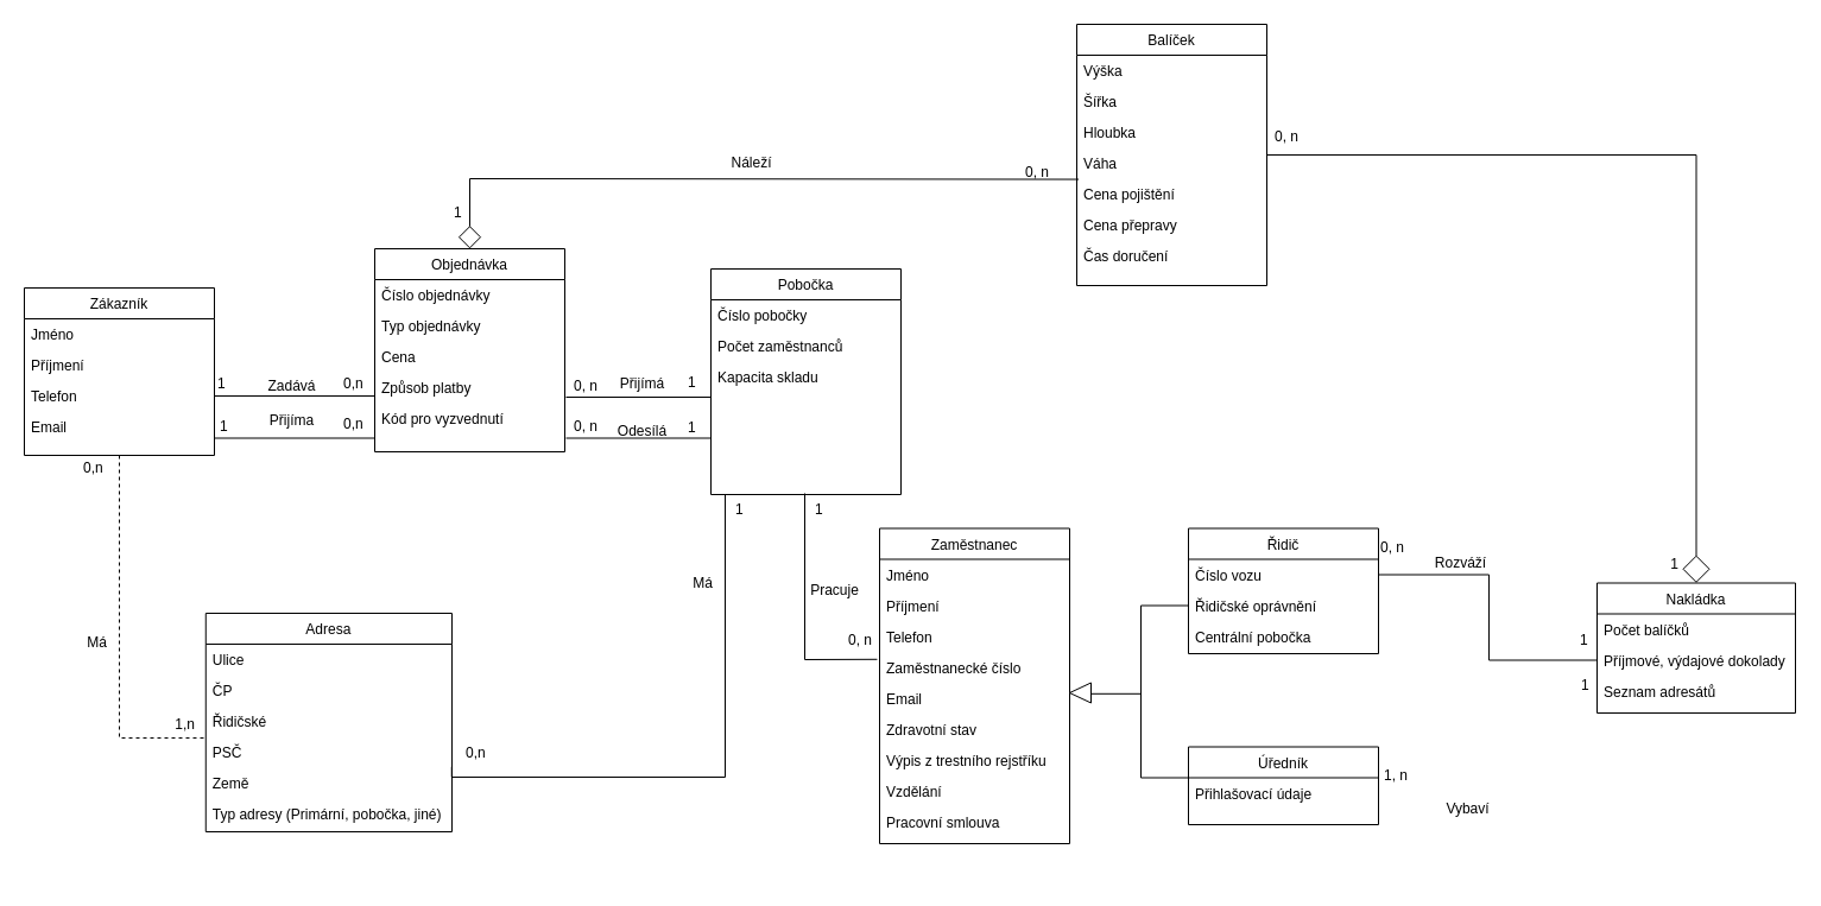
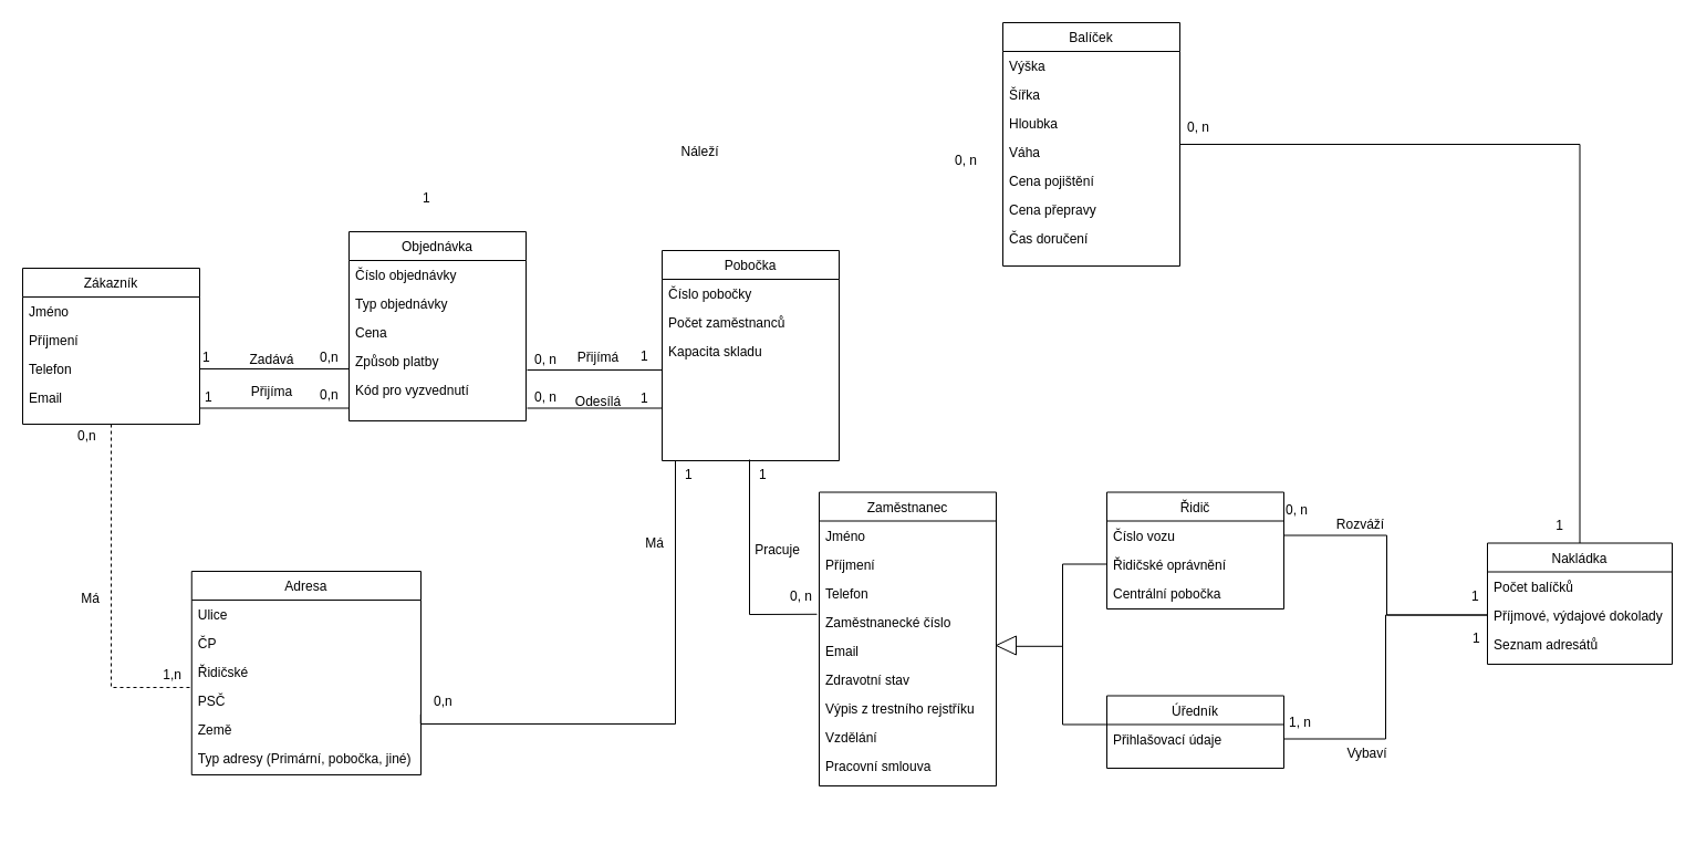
- <mxCell id="81" value="" style="endArrow=none;html=1;rounded=0;exitX=0.5;exitY=0;exitDx=0;exitDy=0;endFill=0;endSize=6;startArrow=diamond;startFill=0;startSize=17;entryX=0.01;entryY=0.021;entryDx=0;entryDy=0;entryPerimeter=0;" parent="1" source="71" target="23" edge="1"><mxGeometry width="50" height="50" relative="1" as="geometry"><mxPoint x="833" y="290" as="sourcePoint" /><mxPoint x="900" y="150" as="targetPoint" /><Array as="points"><mxPoint x="395" y="150" /></Array></mxGeometry></mxCell>
- <mxCell id="17" style="edgeStyle=orthogonalEdgeStyle;rounded=0;jumpSize=6;orthogonalLoop=1;jettySize=auto;html=1;strokeWidth=1;startArrow=none;startFill=0;endArrow=diamond;endFill=0;startSize=17;endSize=21;" parent="1" source="18" target="64" edge="1"><mxGeometry relative="1" as="geometry"><mxPoint x="1320" y="130" as="targetPoint" /></mxGeometry></mxCell>
+ <mxCell id="17" style="edgeStyle=orthogonalEdgeStyle;rounded=0;jumpSize=6;orthogonalLoop=1;jettySize=auto;html=1;strokeWidth=1;startArrow=none;startFill=0;endArrow=none;endFill=0;startSize=17;endSize=21;" parent="1" source="18" target="64" edge="1"><mxGeometry relative="1" as="geometry"><mxPoint x="1320" y="130" as="targetPoint" /></mxGeometry></mxCell>
+ <mxCell id="60" style="edgeStyle=orthogonalEdgeStyle;rounded=0;orthogonalLoop=1;jettySize=auto;html=1;entryX=0;entryY=0.5;entryDx=0;entryDy=0;endArrow=none;endFill=0;" parent="1" source="48" target="66" edge="1"><mxGeometry relative="1" as="geometry"><mxPoint x="1243" y="716" as="targetPoint" /></mxGeometry></mxCell>
